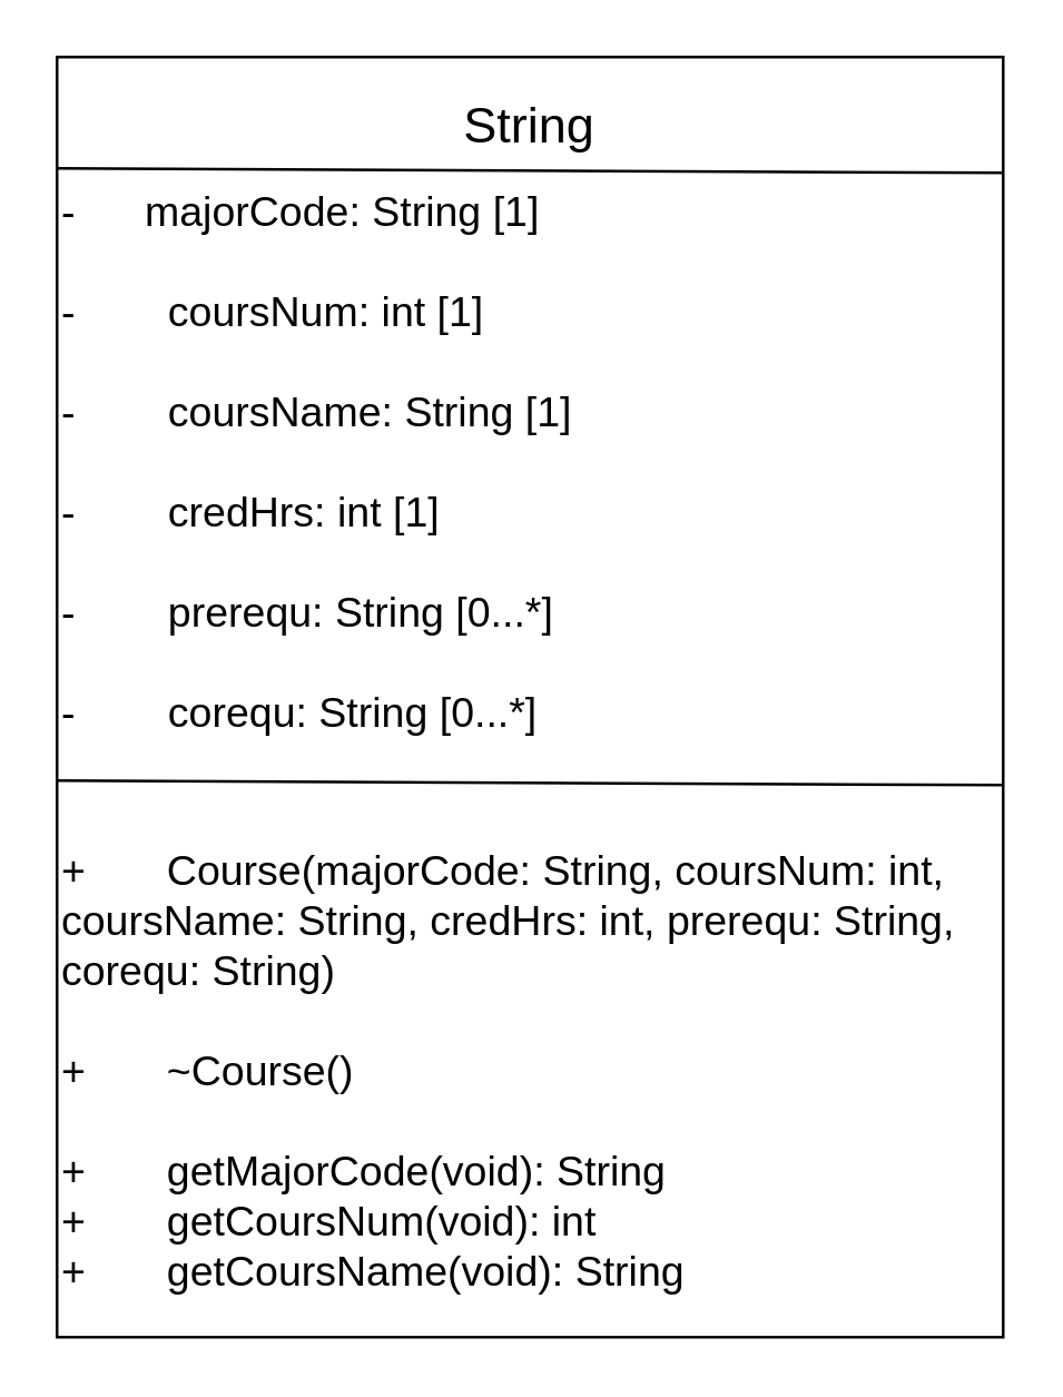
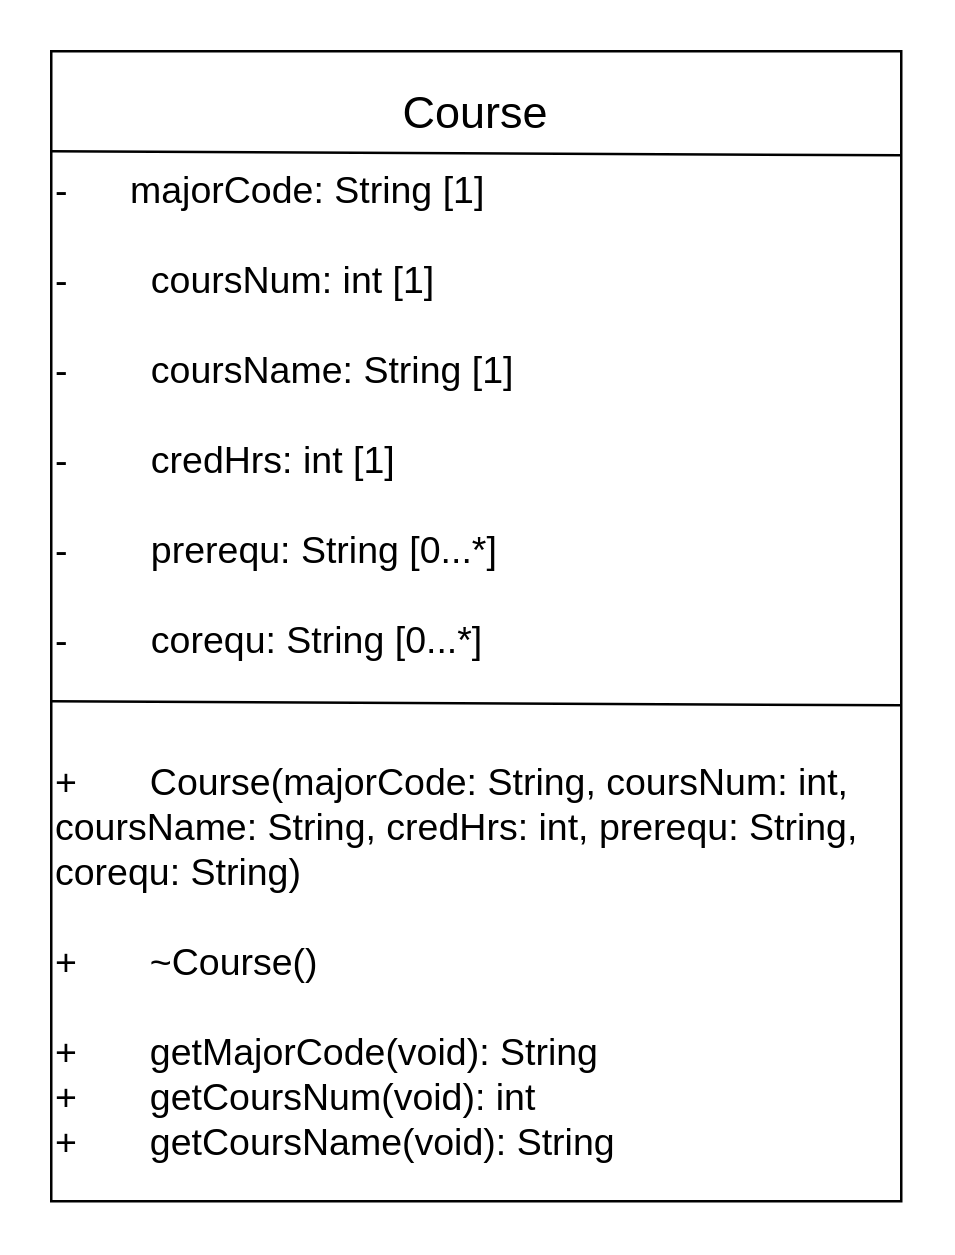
- <mxCell id="4" value="&lt;font style=&quot;font-size: 18px&quot;&gt;String&lt;/font&gt;" style="text;html=1;strokeColor=none;fillColor=none;align=center;verticalAlign=middle;whiteSpace=wrap;rounded=0;" vertex="1" parent="1"><mxGeometry x="20" y="20" width="340" height="50" as="geometry" /></mxCell>
+ <mxCell id="4" value="&lt;font style=&quot;font-size: 18px&quot;&gt;Course&lt;/font&gt;" style="text;html=1;strokeColor=none;fillColor=none;align=center;verticalAlign=middle;whiteSpace=wrap;rounded=0;" vertex="1" parent="1"><mxGeometry x="20" y="20" width="340" height="50" as="geometry" /></mxCell>
